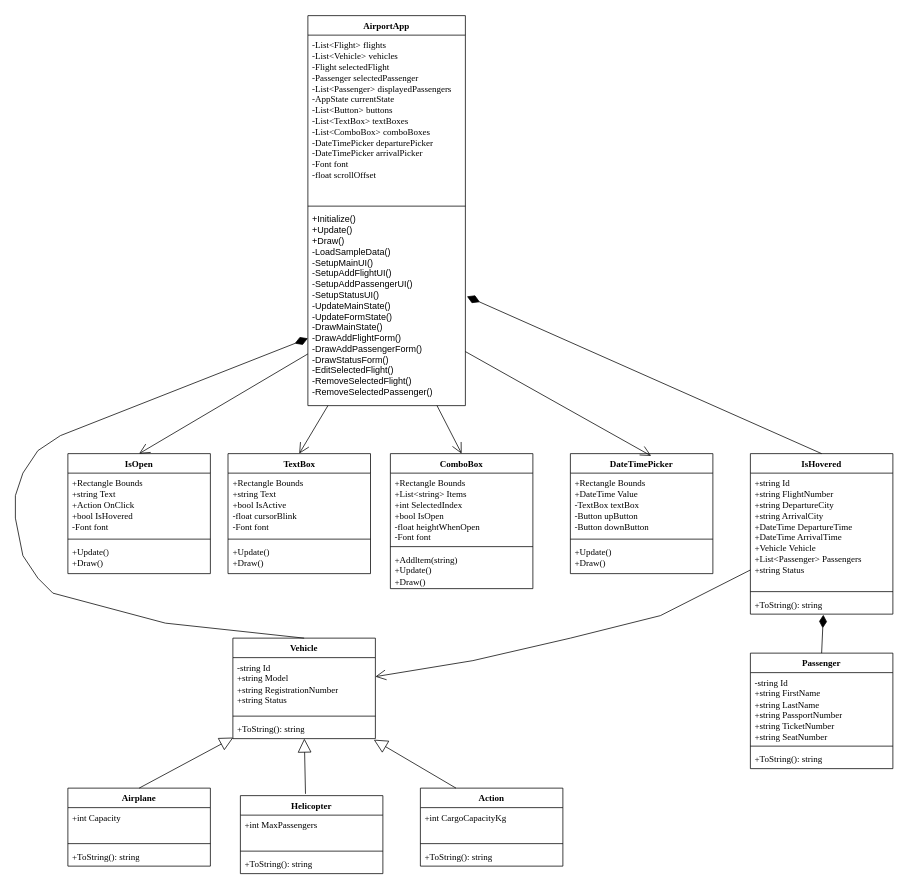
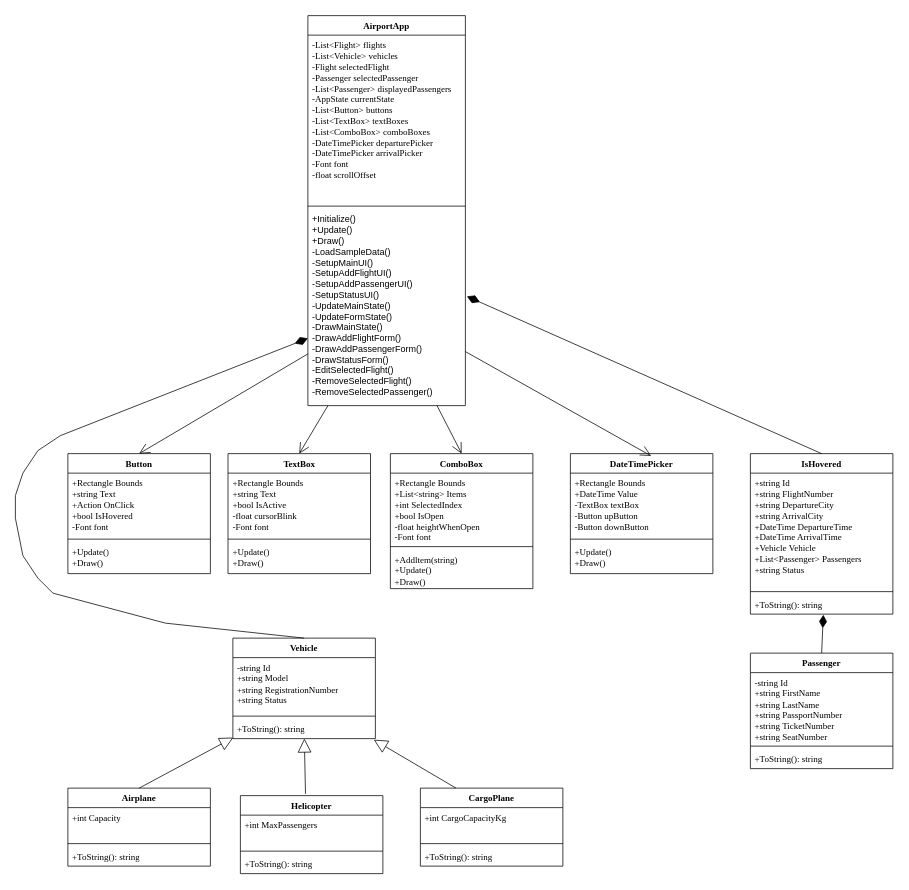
- <mxCell id="6" value="&lt;div&gt;&lt;font face=&quot;Verdana&quot;&gt;IsOpen&lt;/font&gt;&lt;/div&gt;&lt;div&gt;&lt;br&gt;&lt;/div&gt;" style="swimlane;fontStyle=1;align=center;verticalAlign=top;childLayout=stackLayout;horizontal=1;startSize=26;horizontalStack=0;resizeParent=1;resizeParentMax=0;resizeLast=0;collapsible=1;marginBottom=0;whiteSpace=wrap;html=1;" vertex="1" parent="1"><mxGeometry x="90" y="604" width="190" height="160" as="geometry" /></mxCell>
+ <mxCell id="6" value="&lt;div&gt;&lt;font face=&quot;Verdana&quot;&gt;Button&lt;/font&gt;&lt;/div&gt;&lt;div&gt;&lt;br&gt;&lt;/div&gt;" style="swimlane;fontStyle=1;align=center;verticalAlign=top;childLayout=stackLayout;horizontal=1;startSize=26;horizontalStack=0;resizeParent=1;resizeParentMax=0;resizeLast=0;collapsible=1;marginBottom=0;whiteSpace=wrap;html=1;" vertex="1" parent="1"><mxGeometry x="90" y="604" width="190" height="160" as="geometry" /></mxCell>
- <mxCell id="56" value="" style="endArrow=open;endFill=1;endSize=12;html=1;rounded=0;" edge="1" parent="1" source="22" target="30"><mxGeometry width="160" relative="1" as="geometry"><mxPoint x="570" y="850" as="sourcePoint" /><mxPoint x="730" y="850" as="targetPoint" /><Array as="points"><mxPoint x="880" y="820" /><mxPoint x="760" y="850" /><mxPoint x="630" y="880" /></Array></mxGeometry></mxCell>
- <mxCell id="42" value="&lt;div&gt;&lt;font face=&quot;Verdana&quot;&gt;Action&lt;/font&gt;&lt;/div&gt;&lt;div&gt;&lt;br&gt;&lt;/div&gt;" style="swimlane;fontStyle=1;align=center;verticalAlign=top;childLayout=stackLayout;horizontal=1;startSize=26;horizontalStack=0;resizeParent=1;resizeParentMax=0;resizeLast=0;collapsible=1;marginBottom=0;whiteSpace=wrap;html=1;" vertex="1" parent="1"><mxGeometry x="560" y="1050" width="190" height="104" as="geometry" /></mxCell>
+ <mxCell id="42" value="&lt;div&gt;&lt;font face=&quot;Verdana&quot;&gt;CargoPlane&lt;/font&gt;&lt;/div&gt;&lt;div&gt;&lt;br&gt;&lt;/div&gt;" style="swimlane;fontStyle=1;align=center;verticalAlign=top;childLayout=stackLayout;horizontal=1;startSize=26;horizontalStack=0;resizeParent=1;resizeParentMax=0;resizeLast=0;collapsible=1;marginBottom=0;whiteSpace=wrap;html=1;" vertex="1" parent="1"><mxGeometry x="560" y="1050" width="190" height="104" as="geometry" /></mxCell>
